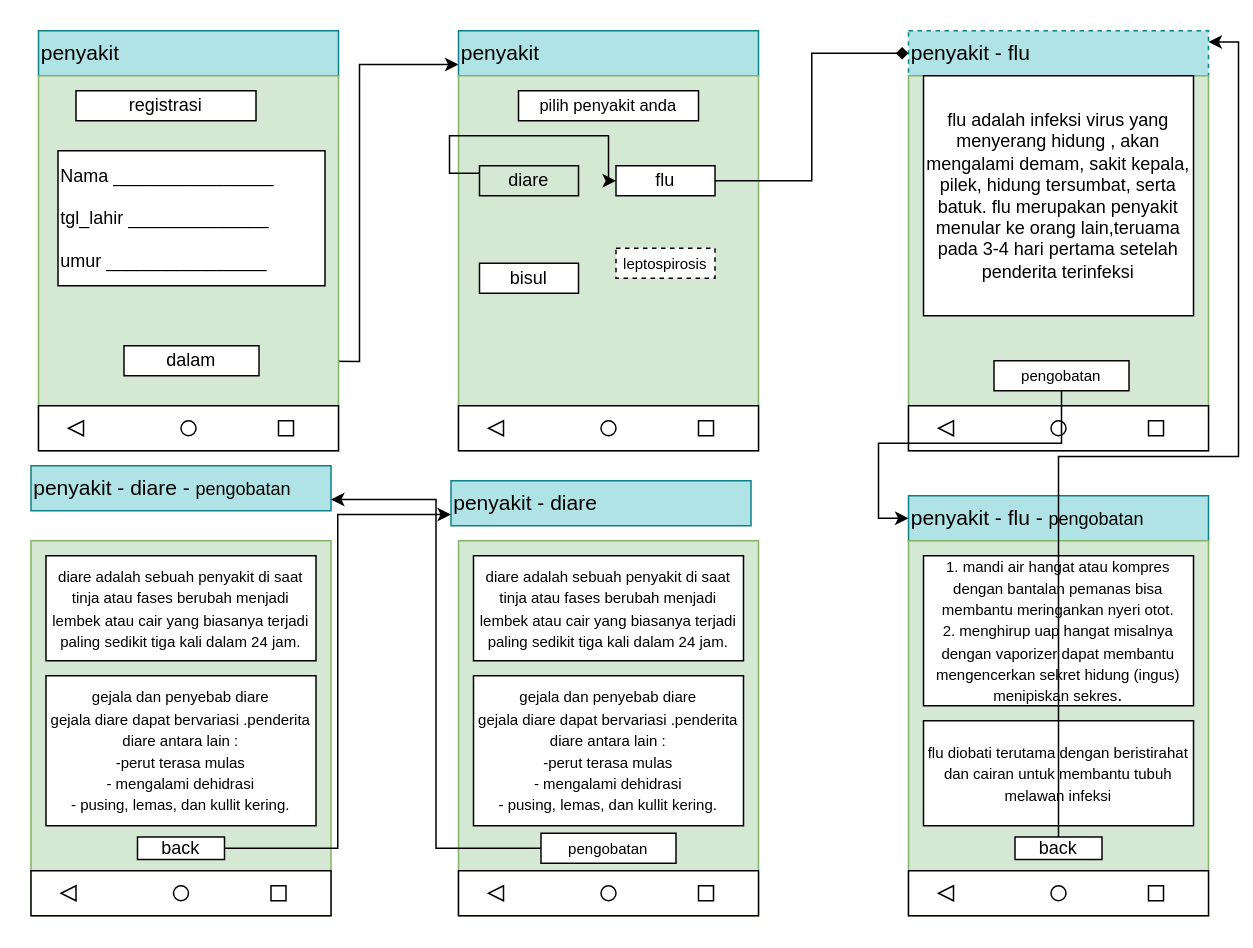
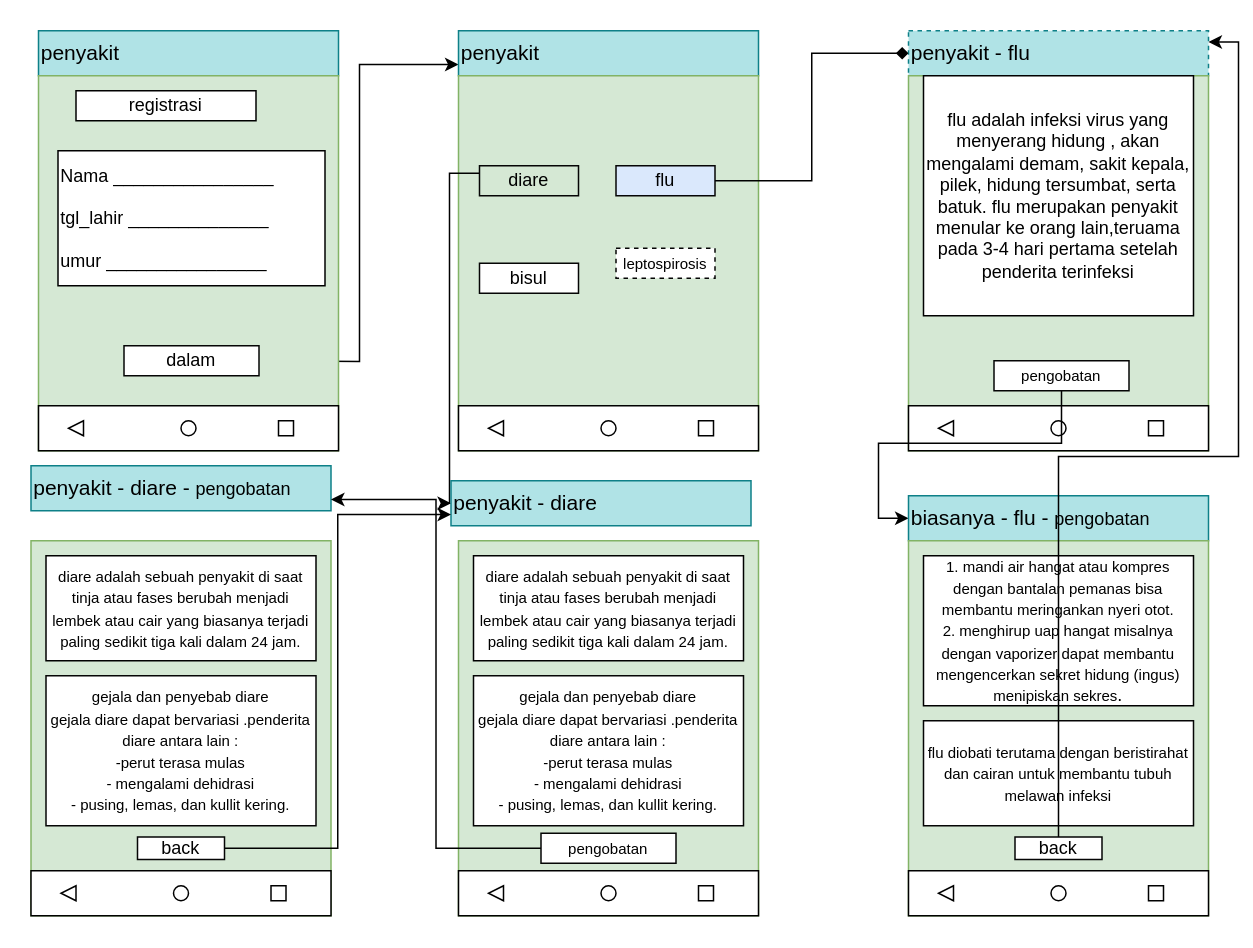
- <mxCell id="18" value="&lt;font style=&quot;font-size: 11px&quot;&gt;pilih penyakit anda&lt;/font&gt;" style="rounded=0;whiteSpace=wrap;html=1;" vertex="1" parent="1"><mxGeometry x="345" y="60" width="120" height="20" as="geometry" /></mxCell>
- <mxCell id="28" style="edgeStyle=orthogonalEdgeStyle;rounded=0;orthogonalLoop=1;jettySize=auto;html=1;exitX=0;exitY=0.25;exitDx=0;exitDy=0;" edge="1" parent="1" source="29" target="31"><mxGeometry relative="1" as="geometry" /></mxCell>
+ <mxCell id="28" style="edgeStyle=orthogonalEdgeStyle;rounded=0;orthogonalLoop=1;jettySize=auto;html=1;entryX=0;entryY=0.5;entryDx=0;entryDy=0;exitX=0;exitY=0.25;exitDx=0;exitDy=0;" edge="1" parent="1" source="29" target="44"><mxGeometry relative="1" as="geometry" /></mxCell>
- <mxCell id="31" value="flu" style="rounded=0;whiteSpace=wrap;html=1;strokeColor=#050505;fillColor=#FFFFFF;" vertex="1" parent="1"><mxGeometry x="410" y="110" width="66" height="20" as="geometry" /></mxCell>
+ <mxCell id="31" value="flu" style="rounded=0;whiteSpace=wrap;html=1;strokeColor=#050505;fillColor=#dae8fc;" vertex="1" parent="1"><mxGeometry x="410" y="110" width="66" height="20" as="geometry" /></mxCell>
- <mxCell id="34" value="&lt;div align=&quot;left&quot;&gt;&lt;font style=&quot;font-size: 14px&quot;&gt;penyakit - flu - &lt;font style=&quot;font-size: 12px&quot;&gt;pengobatan&lt;/font&gt;&lt;br&gt;&lt;/font&gt;&lt;/div&gt;" style="rounded=0;whiteSpace=wrap;html=1;fillColor=#b0e3e6;strokeColor=#0e8088;align=left;" vertex="1" parent="1"><mxGeometry x="605" y="330" width="200" height="30" as="geometry" /></mxCell>
+ <mxCell id="34" value="&lt;div align=&quot;left&quot;&gt;&lt;font style=&quot;font-size: 14px&quot;&gt;biasanya - flu - &lt;font style=&quot;font-size: 12px&quot;&gt;pengobatan&lt;/font&gt;&lt;br&gt;&lt;/font&gt;&lt;/div&gt;" style="rounded=0;whiteSpace=wrap;html=1;fillColor=#b0e3e6;strokeColor=#0e8088;align=left;" vertex="1" parent="1"><mxGeometry x="605" y="330" width="200" height="30" as="geometry" /></mxCell>
